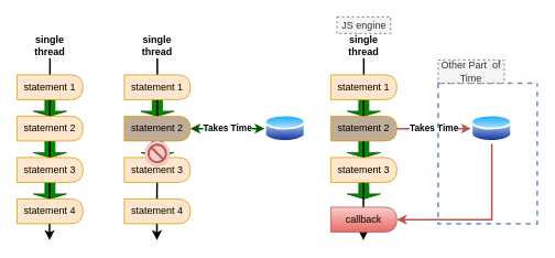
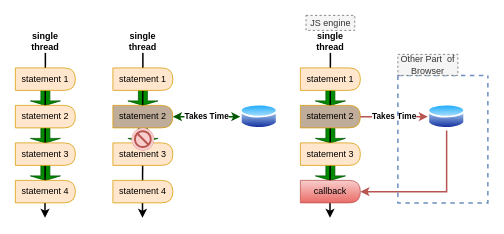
- <mxCell id="35" value="Other Part&amp;nbsp; of Time" style="text;html=1;strokeColor=#666666;fillColor=#f5f5f5;align=center;verticalAlign=middle;whiteSpace=wrap;rounded=0;dashed=1;fontColor=#333333;" vertex="1" parent="1"><mxGeometry x="530" y="72" width="80" height="28" as="geometry" /></mxCell>
+ <mxCell id="35" value="Other Part&amp;nbsp; of Browser" style="text;html=1;strokeColor=#666666;fillColor=#f5f5f5;align=center;verticalAlign=middle;whiteSpace=wrap;rounded=0;dashed=1;fontColor=#333333;" vertex="1" parent="1"><mxGeometry x="530" y="72" width="80" height="28" as="geometry" /></mxCell>
- <mxCell id="29" value="callback" style="shape=delay;whiteSpace=wrap;html=1;fillColor=#f8cecc;strokeColor=#b85450;gradientColor=#ea6b66;" vertex="1" parent="1"><mxGeometry x="400" y="250" width="80" height="30" as="geometry" /></mxCell>
+ <mxCell id="29" value="callback" style="shape=delay;whiteSpace=wrap;html=1;fillColor=#f8cecc;strokeColor=#b85450;gradientColor=#ea6b66;" vertex="1" parent="1"><mxGeometry x="400" y="240" width="80" height="30" as="geometry" /></mxCell>
